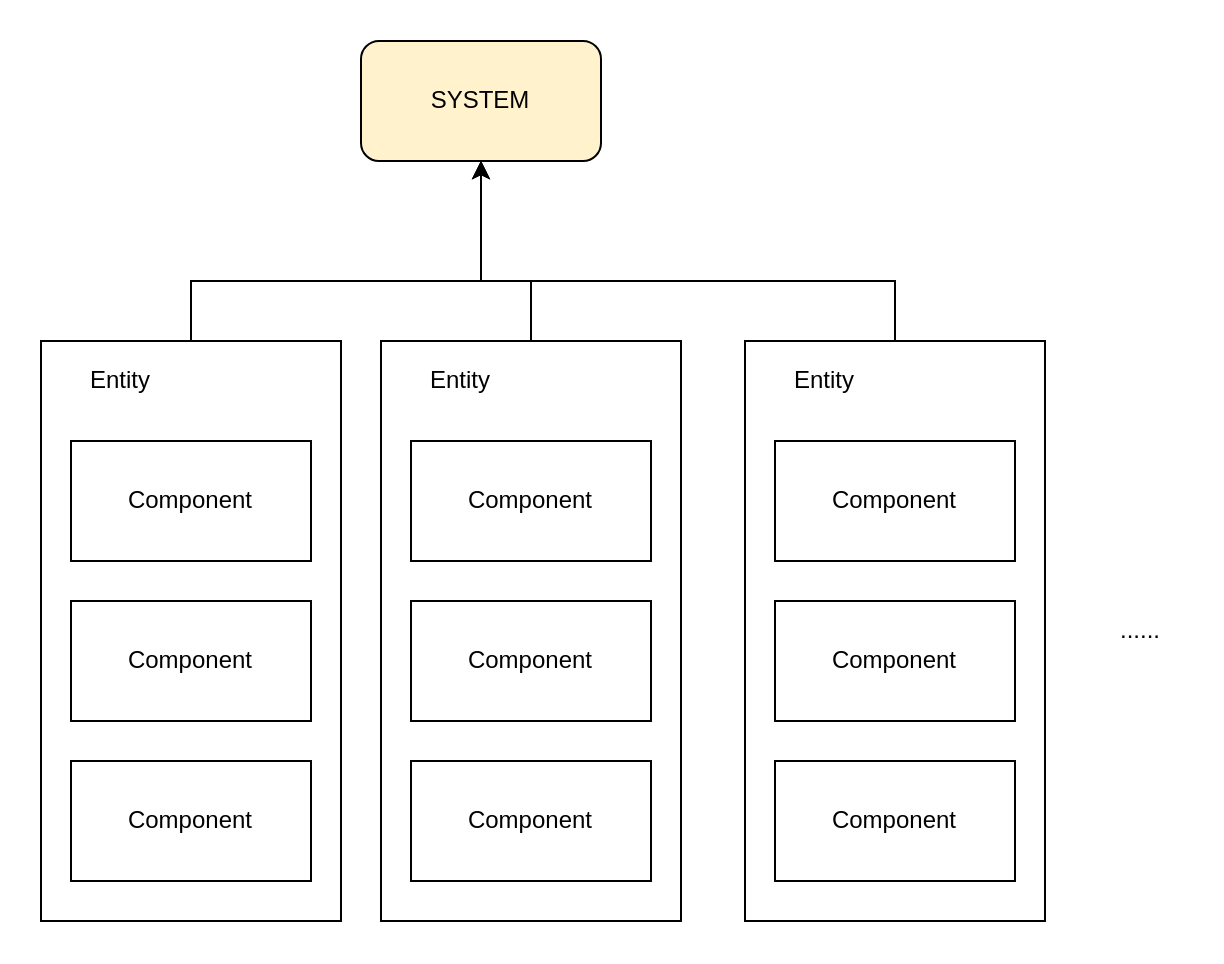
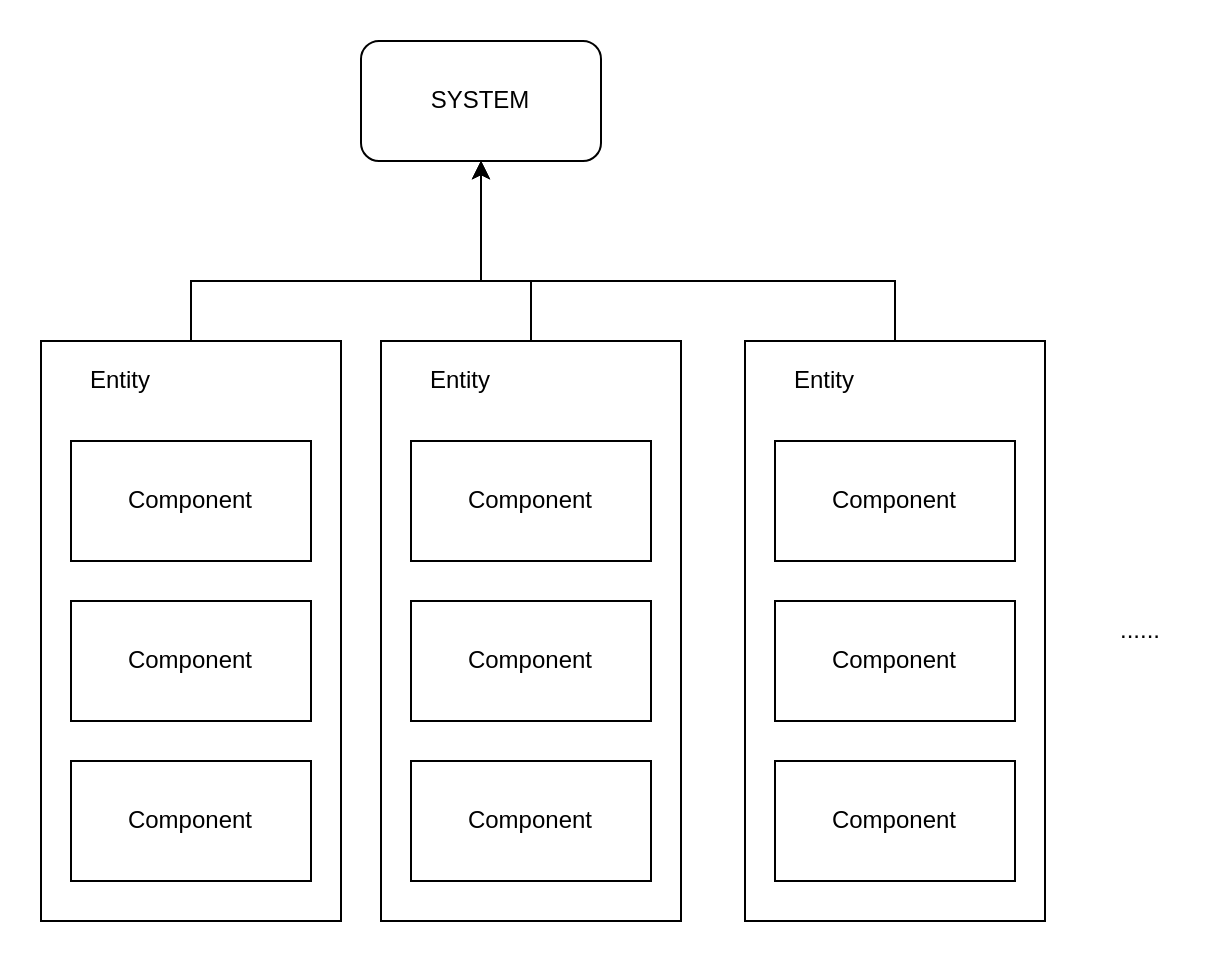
- <mxCell id="2" value="SYSTEM" style="rounded=1;whiteSpace=wrap;html=1;fillColor=#fff2cc;" vertex="1" parent="1"><mxGeometry x="180" y="20" width="120" height="60" as="geometry" /></mxCell>
+ <mxCell id="2" value="SYSTEM" style="rounded=1;whiteSpace=wrap;html=1;" vertex="1" parent="1"><mxGeometry x="180" y="20" width="120" height="60" as="geometry" /></mxCell>
